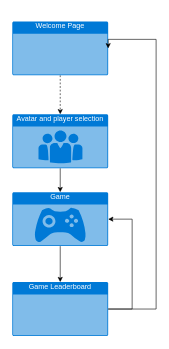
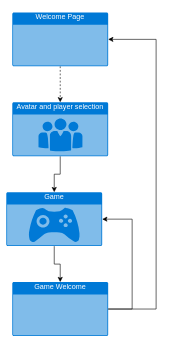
- <mxCell id="3" value="Welcome Page" style="html=1;whiteSpace=wrap;strokeColor=none;fillColor=#0079D6;labelPosition=center;verticalLabelPosition=middle;verticalAlign=top;align=center;fontSize=12;outlineConnect=0;spacingTop=-6;fontColor=#FFFFFF;sketch=0;shape=mxgraph.sitemap.page;" vertex="1" parent="1"><mxGeometry x="20" y="35" width="160" height="90" as="geometry" /></mxCell>
+ <mxCell id="3" value="Welcome Page" style="html=1;whiteSpace=wrap;strokeColor=none;fillColor=#0079D6;labelPosition=center;verticalLabelPosition=middle;verticalAlign=top;align=center;fontSize=12;outlineConnect=0;spacingTop=-6;fontColor=#FFFFFF;sketch=0;shape=mxgraph.sitemap.page;" vertex="1" parent="1"><mxGeometry x="20" y="20" width="160" height="90" as="geometry" /></mxCell>
- <mxCell id="7" value="Avatar and player selection" style="html=1;whiteSpace=wrap;strokeColor=none;fillColor=#0079D6;labelPosition=center;verticalLabelPosition=middle;verticalAlign=top;align=center;fontSize=12;outlineConnect=0;spacingTop=-6;fontColor=#FFFFFF;sketch=0;shape=mxgraph.sitemap.about_us;" vertex="1" parent="1"><mxGeometry x="20" y="190" width="160" height="90" as="geometry" /></mxCell>
+ <mxCell id="7" value="Avatar and player selection" style="html=1;whiteSpace=wrap;strokeColor=none;fillColor=#0079D6;labelPosition=center;verticalLabelPosition=middle;verticalAlign=top;align=center;fontSize=12;outlineConnect=0;spacingTop=-6;fontColor=#FFFFFF;sketch=0;shape=mxgraph.sitemap.about_us;" vertex="1" parent="1"><mxGeometry x="20" y="170" width="160" height="90" as="geometry" /></mxCell>
- <mxCell id="4" value="Game" style="html=1;whiteSpace=wrap;strokeColor=none;fillColor=#0079D6;labelPosition=center;verticalLabelPosition=middle;verticalAlign=top;align=center;fontSize=12;outlineConnect=0;spacingTop=-6;fontColor=#FFFFFF;sketch=0;shape=mxgraph.sitemap.game;" vertex="1" parent="1"><mxGeometry x="20" y="320" width="160" height="90" as="geometry" /></mxCell>
+ <mxCell id="4" value="Game" style="html=1;whiteSpace=wrap;strokeColor=none;fillColor=#0079D6;labelPosition=center;verticalLabelPosition=middle;verticalAlign=top;align=center;fontSize=12;outlineConnect=0;spacingTop=-6;fontColor=#FFFFFF;sketch=0;shape=mxgraph.sitemap.game;" vertex="1" parent="1"><mxGeometry x="10" y="320" width="160" height="90" as="geometry" /></mxCell>
- <mxCell id="5" value="Game Leaderboard" style="html=1;whiteSpace=wrap;strokeColor=none;fillColor=#0079D6;labelPosition=center;verticalLabelPosition=middle;verticalAlign=top;align=center;fontSize=12;outlineConnect=0;spacingTop=-6;fontColor=#FFFFFF;sketch=0;shape=mxgraph.sitemap.page;" vertex="1" parent="1"><mxGeometry x="20" y="470" width="160" height="90" as="geometry" /></mxCell>
+ <mxCell id="5" value="Game Welcome" style="html=1;whiteSpace=wrap;strokeColor=none;fillColor=#0079D6;labelPosition=center;verticalLabelPosition=middle;verticalAlign=top;align=center;fontSize=12;outlineConnect=0;spacingTop=-6;fontColor=#FFFFFF;sketch=0;shape=mxgraph.sitemap.page;" vertex="1" parent="1"><mxGeometry x="20" y="470" width="160" height="90" as="geometry" /></mxCell>
